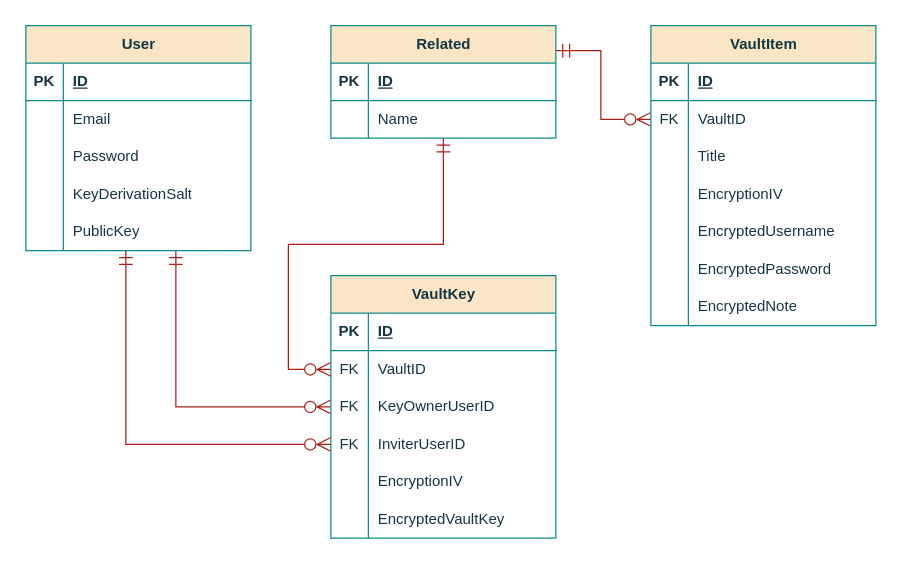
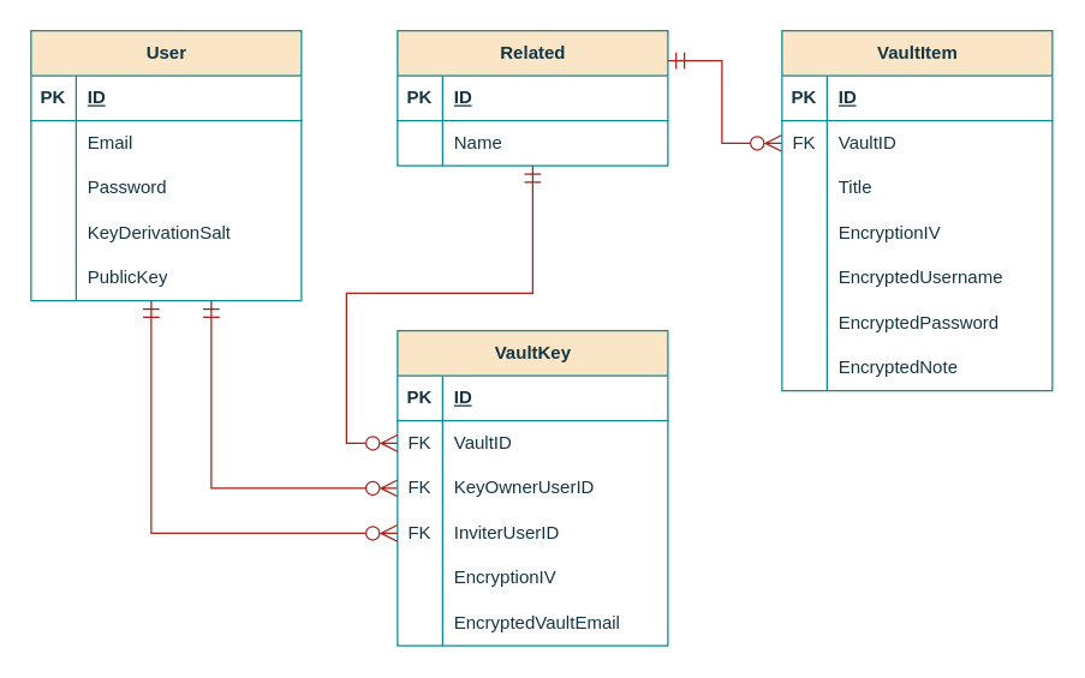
- <mxCell id="45" value="EncryptedVault&lt;span style=&quot;background-color: initial;&quot;&gt;Key&lt;/span&gt;" style="shape=partialRectangle;connectable=0;fillColor=none;top=0;left=0;bottom=0;right=0;align=left;spacingLeft=6;overflow=hidden;whiteSpace=wrap;html=1;rounded=0;labelBackgroundColor=none;strokeColor=#0F8B8D;fontColor=#143642;" parent="43" vertex="1"><mxGeometry x="30" width="150" height="30" as="geometry"><mxRectangle width="150" height="30" as="alternateBounds" /></mxGeometry></mxCell>
+ <mxCell id="45" value="EncryptedVault&lt;span style=&quot;background-color: initial;&quot;&gt;Email&lt;/span&gt;" style="shape=partialRectangle;connectable=0;fillColor=none;top=0;left=0;bottom=0;right=0;align=left;spacingLeft=6;overflow=hidden;whiteSpace=wrap;html=1;rounded=0;labelBackgroundColor=none;strokeColor=#0F8B8D;fontColor=#143642;" parent="43" vertex="1"><mxGeometry x="30" width="150" height="30" as="geometry"><mxRectangle width="150" height="30" as="alternateBounds" /></mxGeometry></mxCell>
